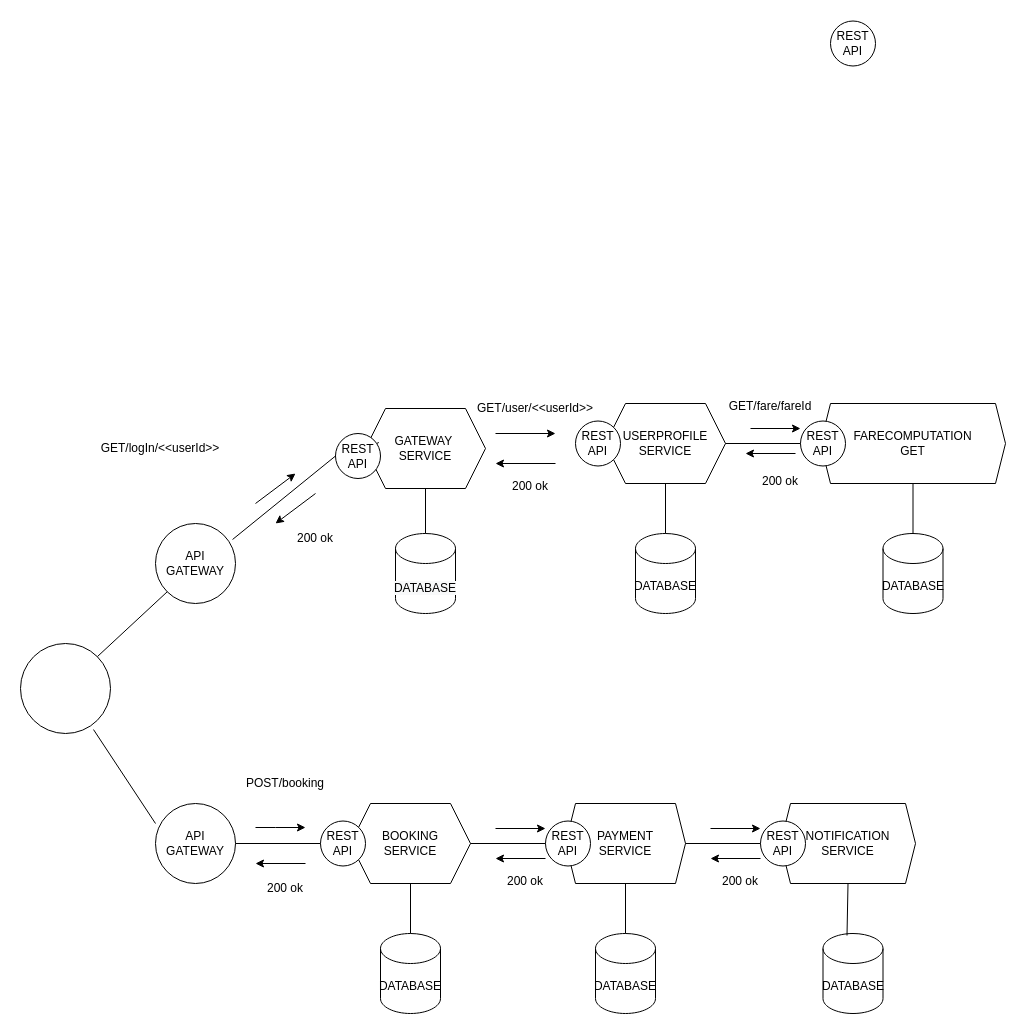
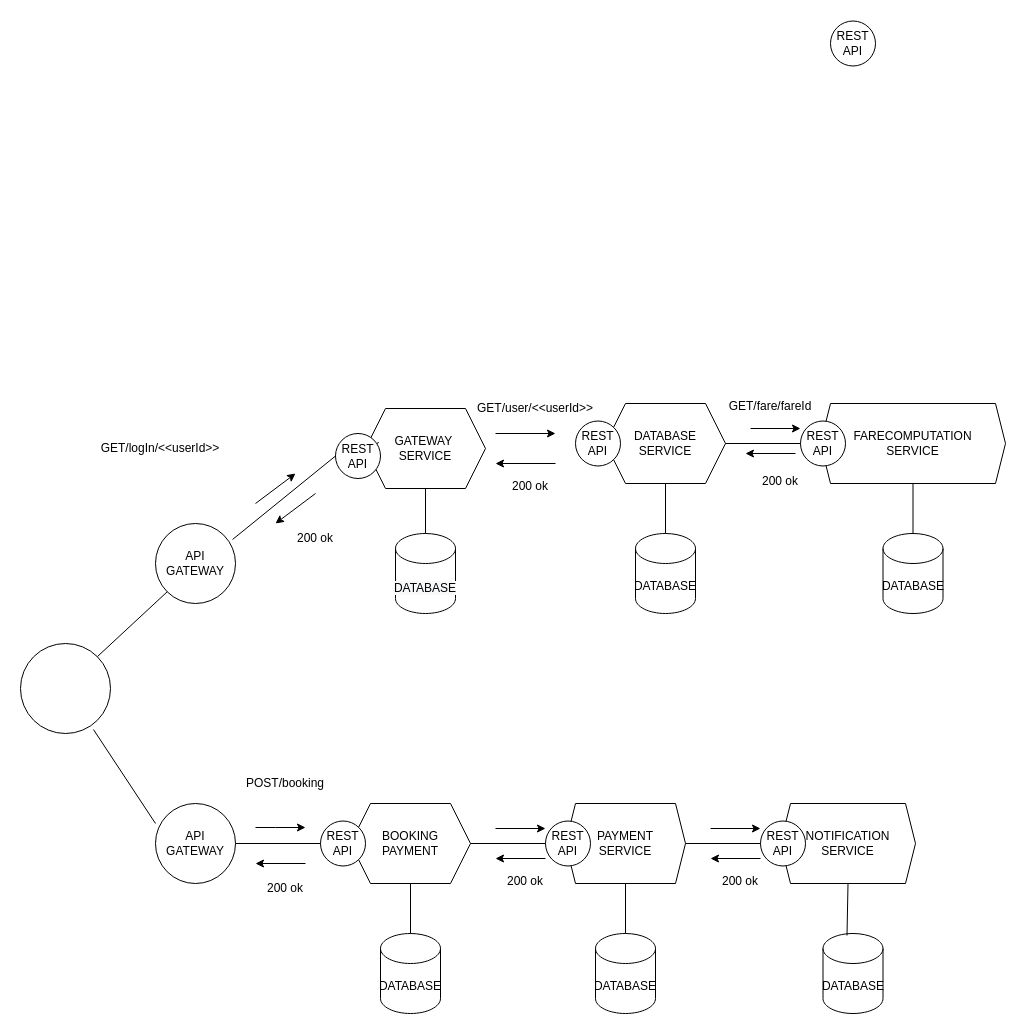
- <mxCell id="16" value="USERPROFILE&lt;br&gt;SERVICE" style="shape=hexagon;perimeter=hexagonPerimeter2;whiteSpace=wrap;html=1;fixedSize=1;" vertex="1" parent="1"><mxGeometry x="605" y="403" width="120" height="80" as="geometry" /></mxCell>
+ <mxCell id="16" value="DATABASE&lt;br&gt;SERVICE" style="shape=hexagon;perimeter=hexagonPerimeter2;whiteSpace=wrap;html=1;fixedSize=1;" vertex="1" parent="1"><mxGeometry x="605" y="403" width="120" height="80" as="geometry" /></mxCell>
- <mxCell id="46" value="FARECOMPUTATION&lt;br&gt;GET" style="shape=hexagon;perimeter=hexagonPerimeter2;whiteSpace=wrap;html=1;fixedSize=1;size=10;" vertex="1" parent="1"><mxGeometry x="820" y="403" width="185" height="80" as="geometry" /></mxCell>
+ <mxCell id="46" value="FARECOMPUTATION&lt;br&gt;SERVICE" style="shape=hexagon;perimeter=hexagonPerimeter2;whiteSpace=wrap;html=1;fixedSize=1;size=10;" vertex="1" parent="1"><mxGeometry x="820" y="403" width="185" height="80" as="geometry" /></mxCell>
- <mxCell id="27" value="BOOKING&lt;br&gt;SERVICE" style="shape=hexagon;perimeter=hexagonPerimeter2;whiteSpace=wrap;html=1;fixedSize=1;" vertex="1" parent="1"><mxGeometry x="350" y="803" width="120" height="80" as="geometry" /></mxCell>
+ <mxCell id="27" value="BOOKING&lt;br&gt;PAYMENT" style="shape=hexagon;perimeter=hexagonPerimeter2;whiteSpace=wrap;html=1;fixedSize=1;" vertex="1" parent="1"><mxGeometry x="350" y="803" width="120" height="80" as="geometry" /></mxCell>
